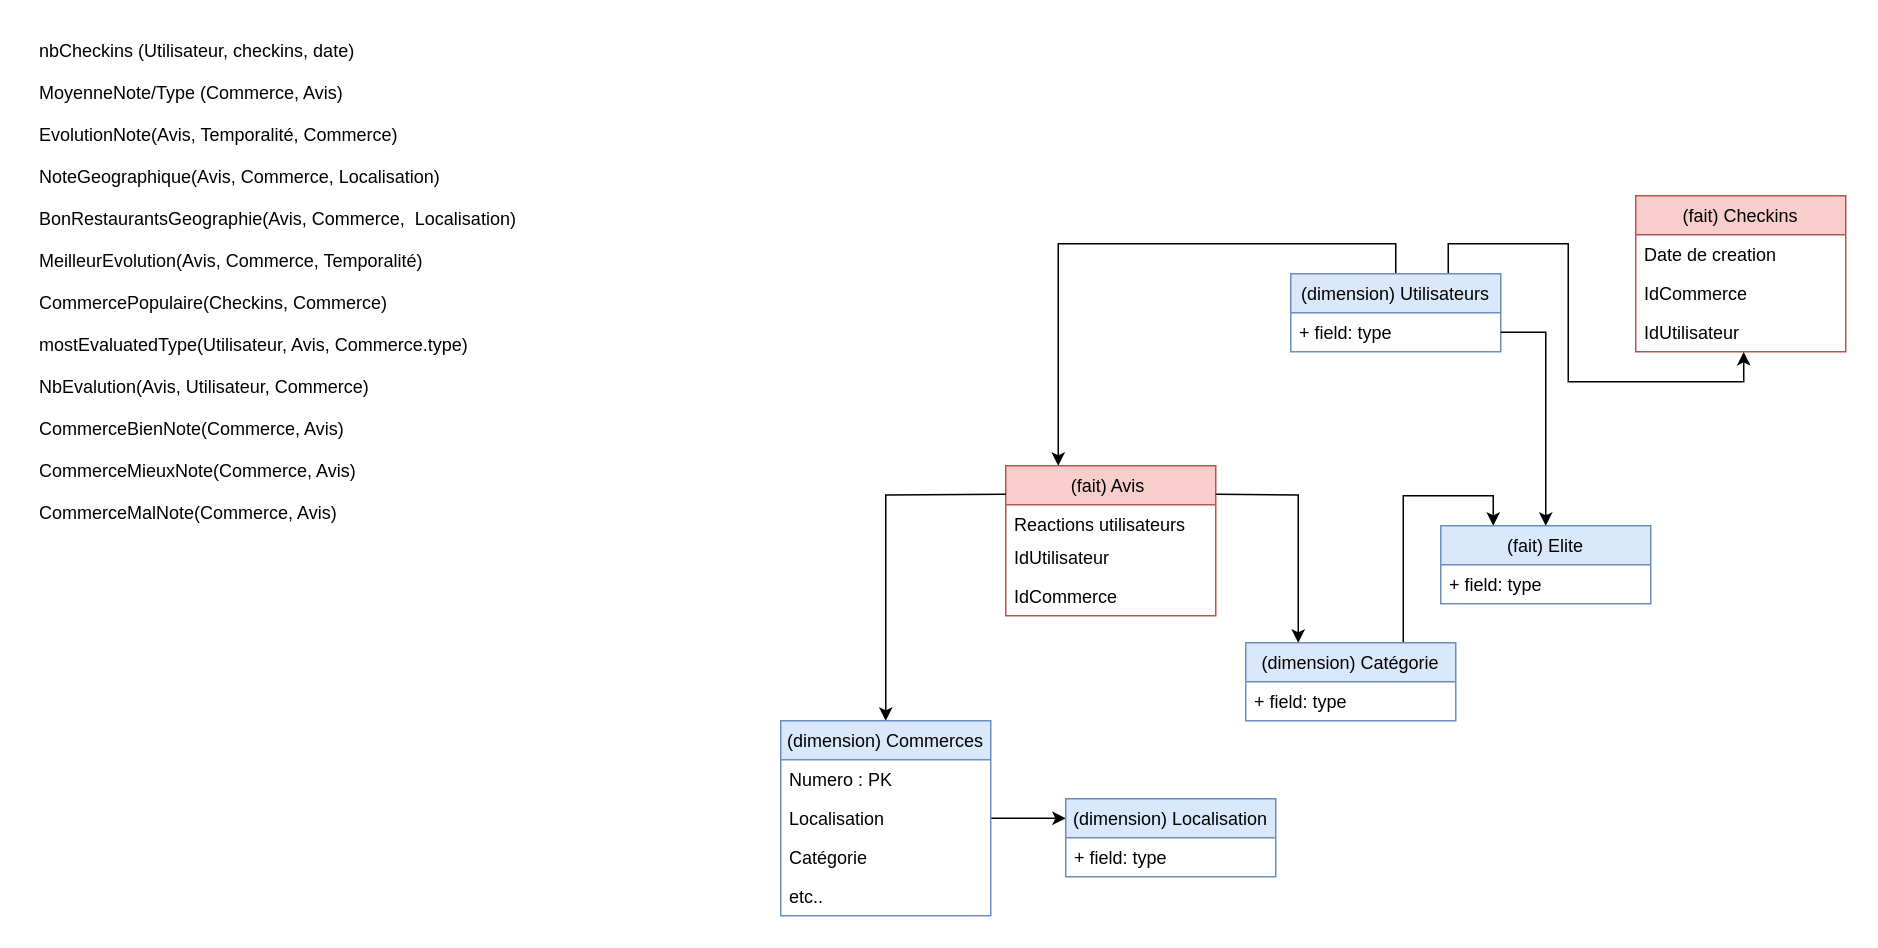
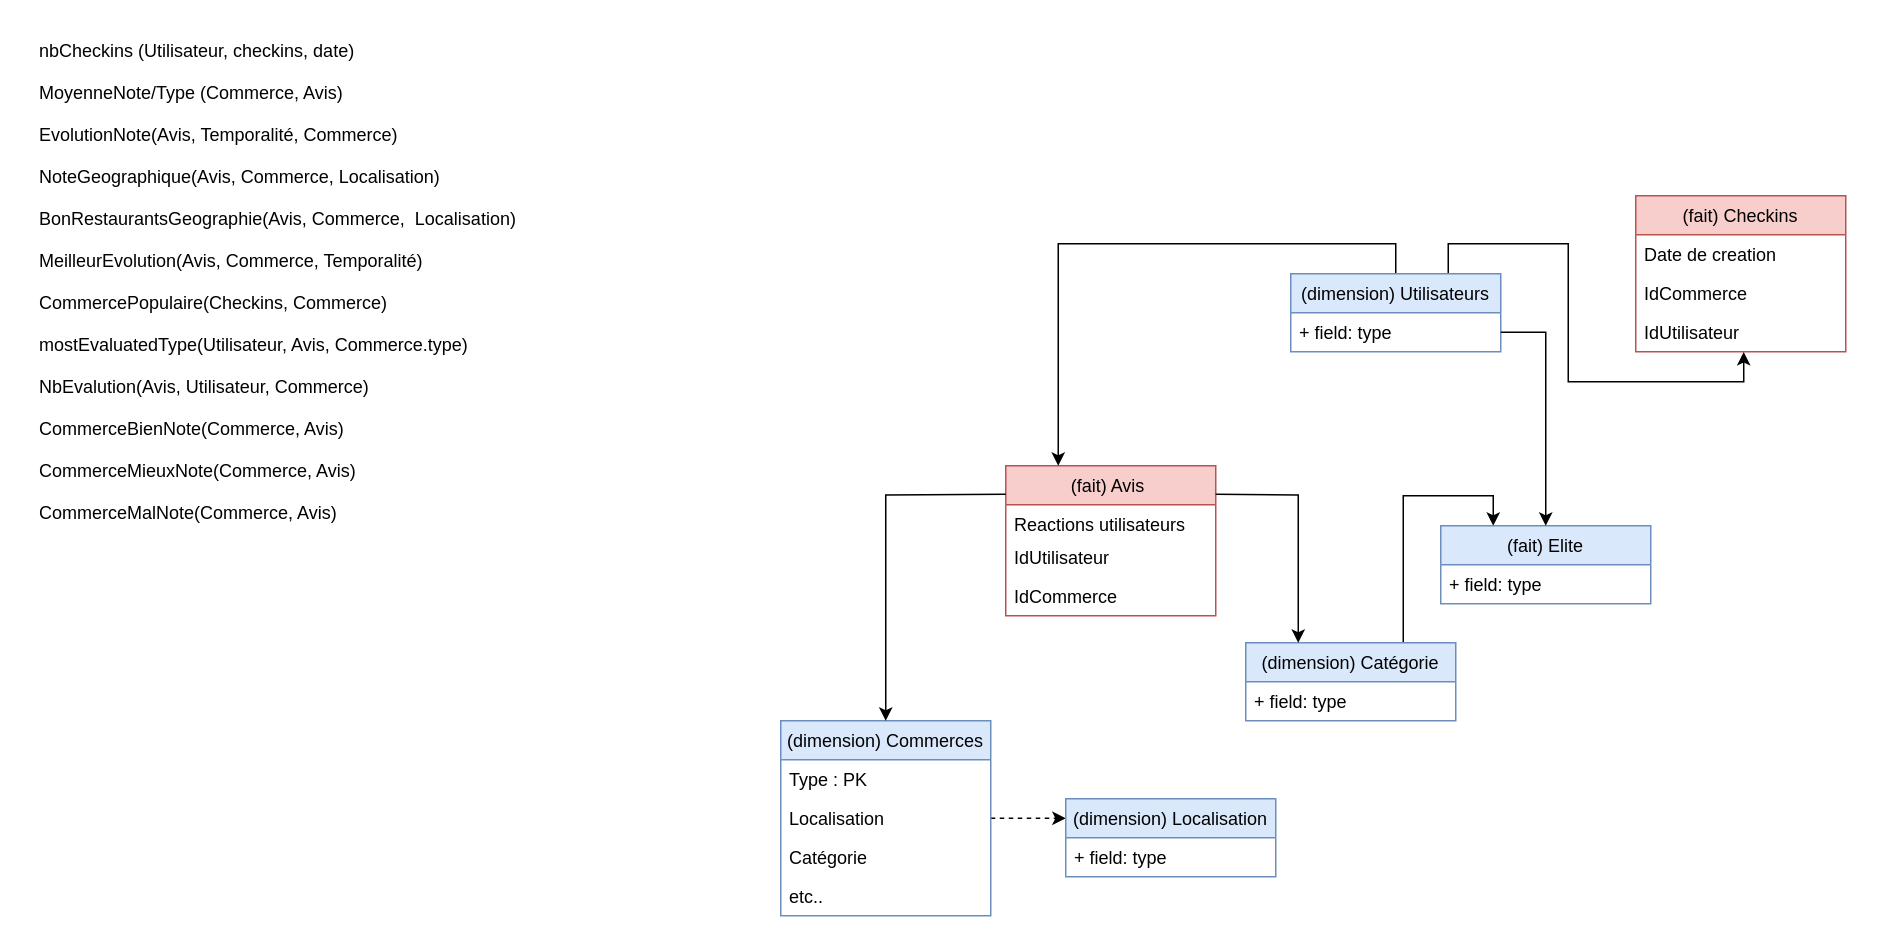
- <mxCell id="12" value="Numero : PK" style="text;strokeColor=none;fillColor=none;align=left;verticalAlign=top;spacingLeft=4;spacingRight=4;overflow=hidden;rotatable=0;points=[[0,0.5],[1,0.5]];portConstraint=eastwest;" vertex="1" parent="11"><mxGeometry y="26" width="140" height="26" as="geometry" /></mxCell>
+ <mxCell id="12" value="Type : PK" style="text;strokeColor=none;fillColor=none;align=left;verticalAlign=top;spacingLeft=4;spacingRight=4;overflow=hidden;rotatable=0;points=[[0,0.5],[1,0.5]];portConstraint=eastwest;" vertex="1" parent="11"><mxGeometry y="26" width="140" height="26" as="geometry" /></mxCell>
- <mxCell id="10" style="edgeStyle=orthogonalEdgeStyle;rounded=0;orthogonalLoop=1;jettySize=auto;html=1;entryX=0;entryY=0.25;entryDx=0;entryDy=0;" edge="1" parent="1" source="11" target="16"><mxGeometry relative="1" as="geometry" /></mxCell>
+ <mxCell id="10" style="edgeStyle=orthogonalEdgeStyle;rounded=0;orthogonalLoop=1;jettySize=auto;html=1;entryX=0;entryY=0.25;entryDx=0;entryDy=0;dashed=1;" edge="1" parent="1" source="11" target="16"><mxGeometry relative="1" as="geometry" /></mxCell>
